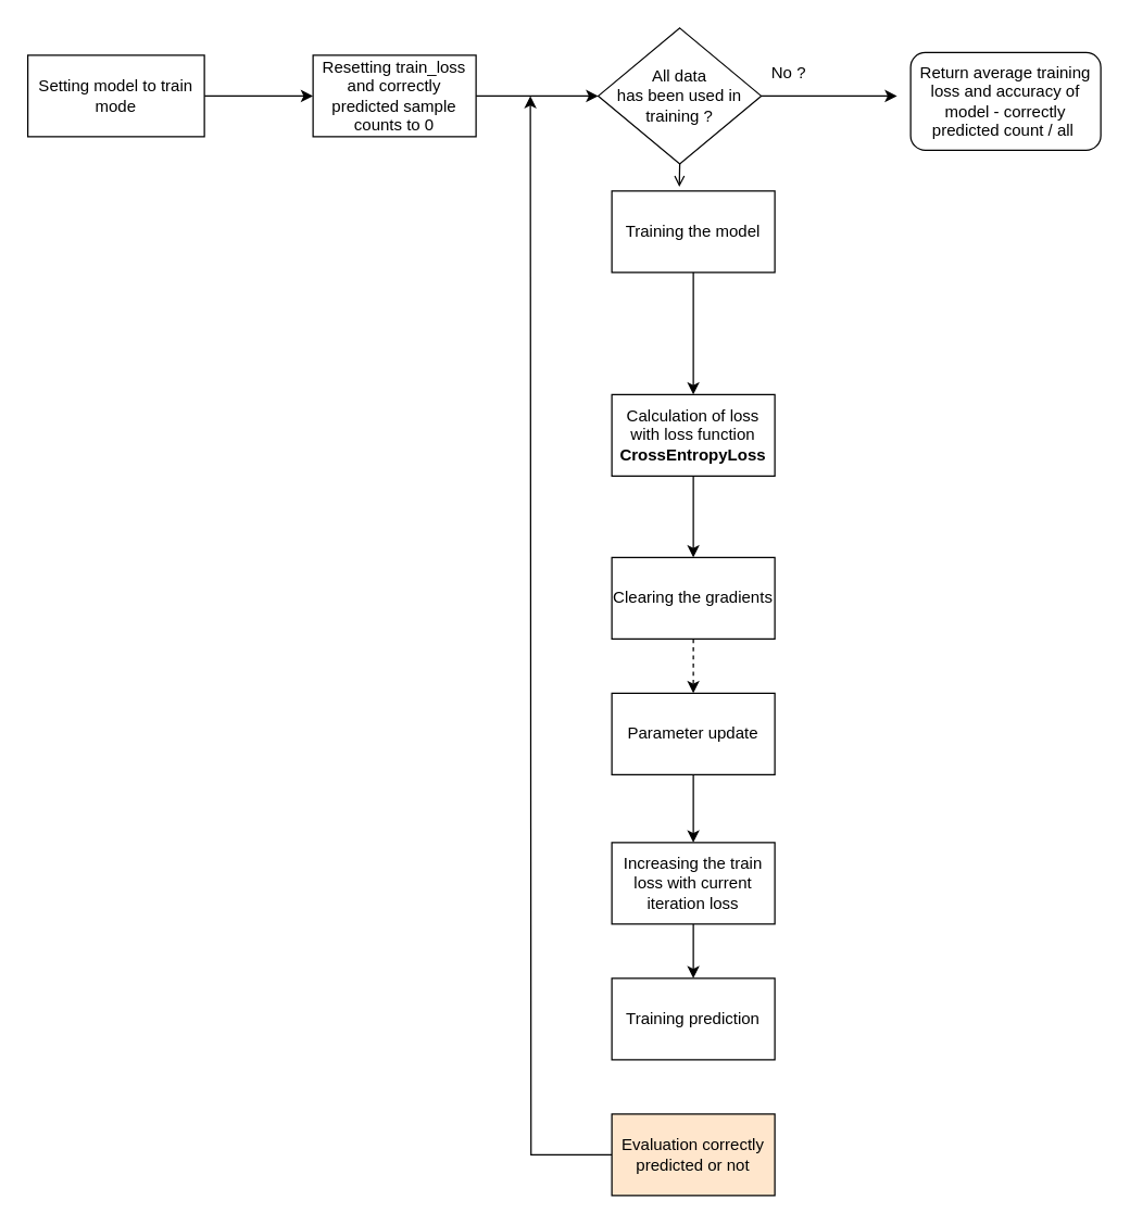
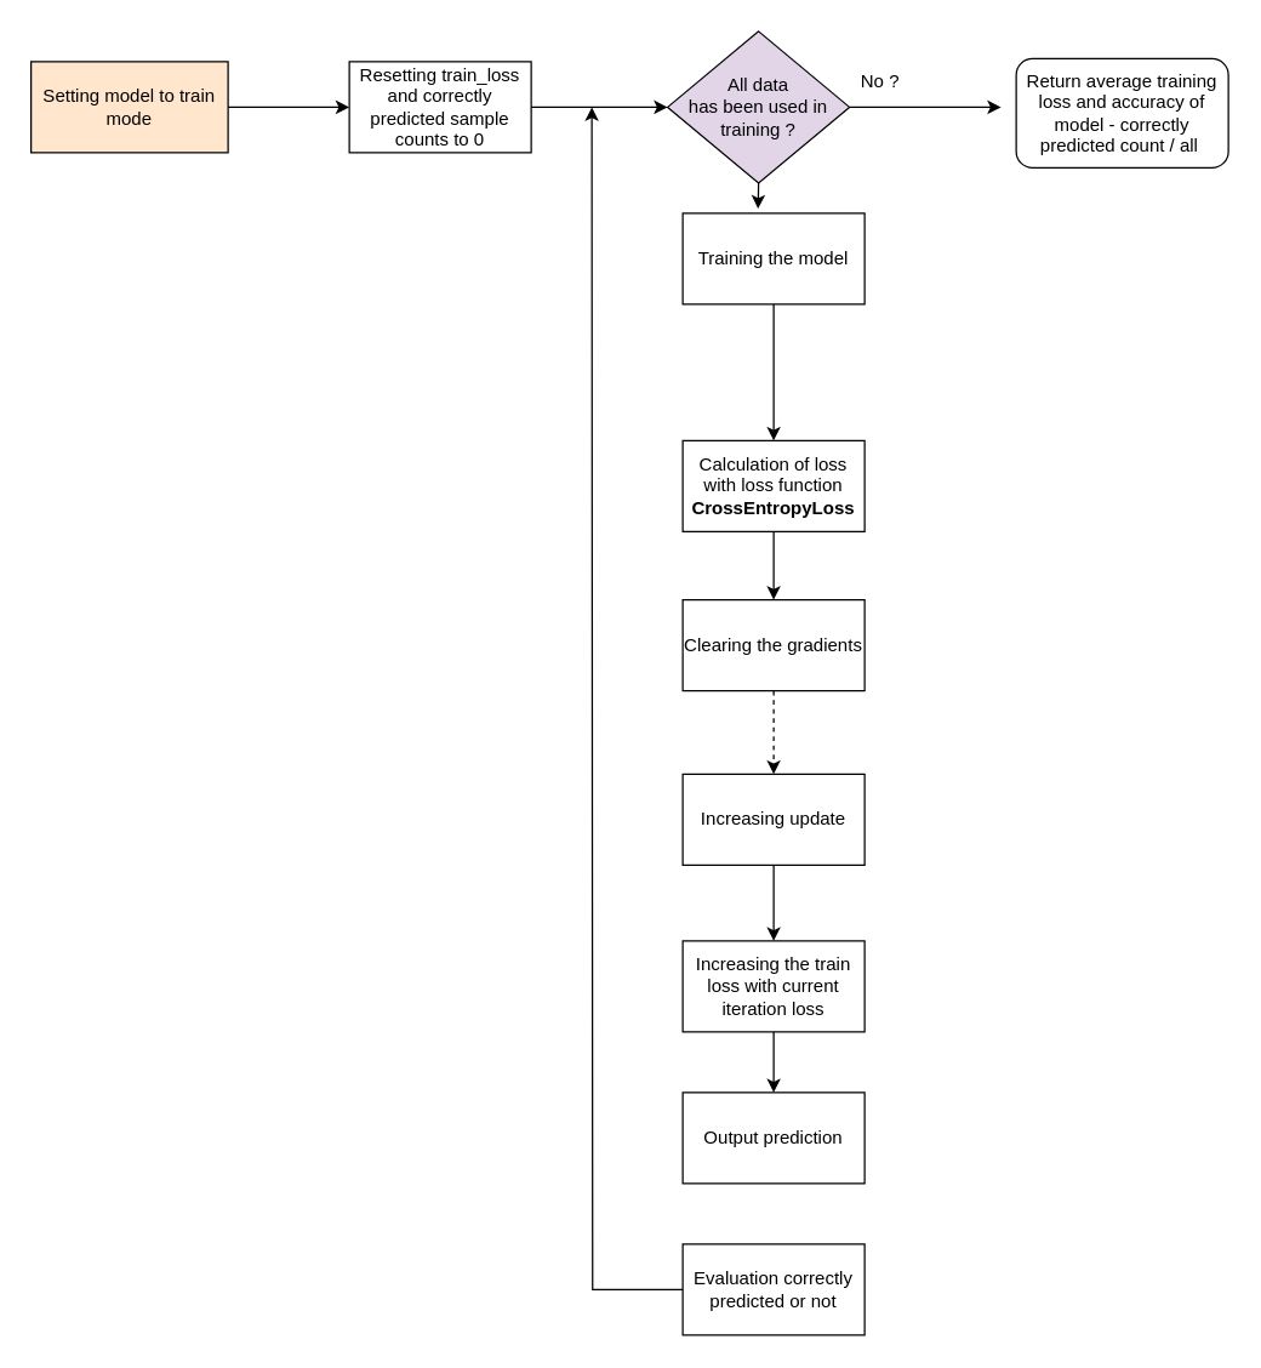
- <mxCell id="3" value="Setting model to train mode" style="rounded=0;whiteSpace=wrap;html=1;" vertex="1" parent="1"><mxGeometry x="20" y="40" width="130" height="60" as="geometry" /></mxCell>
+ <mxCell id="3" value="Setting model to train mode" style="rounded=0;whiteSpace=wrap;html=1;fillColor=#ffe6cc;" vertex="1" parent="1"><mxGeometry x="20" y="40" width="130" height="60" as="geometry" /></mxCell>
- <mxCell id="8" value="All data &lt;br&gt;has been used in training ?" style="rhombus;whiteSpace=wrap;html=1;" vertex="1" parent="1"><mxGeometry x="440" y="20" width="120" height="100" as="geometry" /></mxCell>
+ <mxCell id="8" value="All data &lt;br&gt;has been used in training ?" style="rhombus;whiteSpace=wrap;html=1;fillColor=#e1d5e7;" vertex="1" parent="1"><mxGeometry x="440" y="20" width="120" height="100" as="geometry" /></mxCell>
- <mxCell id="7" style="edgeStyle=orthogonalEdgeStyle;rounded=0;orthogonalLoop=1;jettySize=auto;html=1;exitX=0.5;exitY=1;exitDx=0;exitDy=0;entryX=0.414;entryY=-0.05;entryDx=0;entryDy=0;entryPerimeter=0;endArrow=open;" edge="1" parent="1" source="8" target="11"><mxGeometry relative="1" as="geometry" /></mxCell>
+ <mxCell id="7" style="edgeStyle=orthogonalEdgeStyle;rounded=0;orthogonalLoop=1;jettySize=auto;html=1;exitX=0.5;exitY=1;exitDx=0;exitDy=0;entryX=0.414;entryY=-0.05;entryDx=0;entryDy=0;entryPerimeter=0;" edge="1" parent="1" source="8" target="11"><mxGeometry relative="1" as="geometry" /></mxCell>
- <mxCell id="15" value="Clearing the gradients" style="rounded=0;whiteSpace=wrap;html=1;" vertex="1" parent="1"><mxGeometry x="450" y="410" width="120" height="60" as="geometry" /></mxCell>
+ <mxCell id="15" value="Clearing the gradients" style="rounded=0;whiteSpace=wrap;html=1;" vertex="1" parent="1"><mxGeometry x="450" y="395" width="120" height="60" as="geometry" /></mxCell>
- <mxCell id="17" value="Parameter update" style="rounded=0;whiteSpace=wrap;html=1;" vertex="1" parent="1"><mxGeometry x="450" y="510" width="120" height="60" as="geometry" /></mxCell>
+ <mxCell id="17" value="Increasing update" style="rounded=0;whiteSpace=wrap;html=1;" vertex="1" parent="1"><mxGeometry x="450" y="510" width="120" height="60" as="geometry" /></mxCell>
- <mxCell id="20" value="Training prediction" style="rounded=0;whiteSpace=wrap;html=1;" vertex="1" parent="1"><mxGeometry x="450" y="720" width="120" height="60" as="geometry" /></mxCell>
+ <mxCell id="20" value="Output prediction" style="rounded=0;whiteSpace=wrap;html=1;" vertex="1" parent="1"><mxGeometry x="450" y="720" width="120" height="60" as="geometry" /></mxCell>
- <mxCell id="22" value="Evaluation correctly predicted or not" style="rounded=0;whiteSpace=wrap;html=1;fillColor=#ffe6cc;" vertex="1" parent="1"><mxGeometry x="450" y="820" width="120" height="60" as="geometry" /></mxCell>
+ <mxCell id="22" value="Evaluation correctly predicted or not" style="rounded=0;whiteSpace=wrap;html=1;" vertex="1" parent="1"><mxGeometry x="450" y="820" width="120" height="60" as="geometry" /></mxCell>
